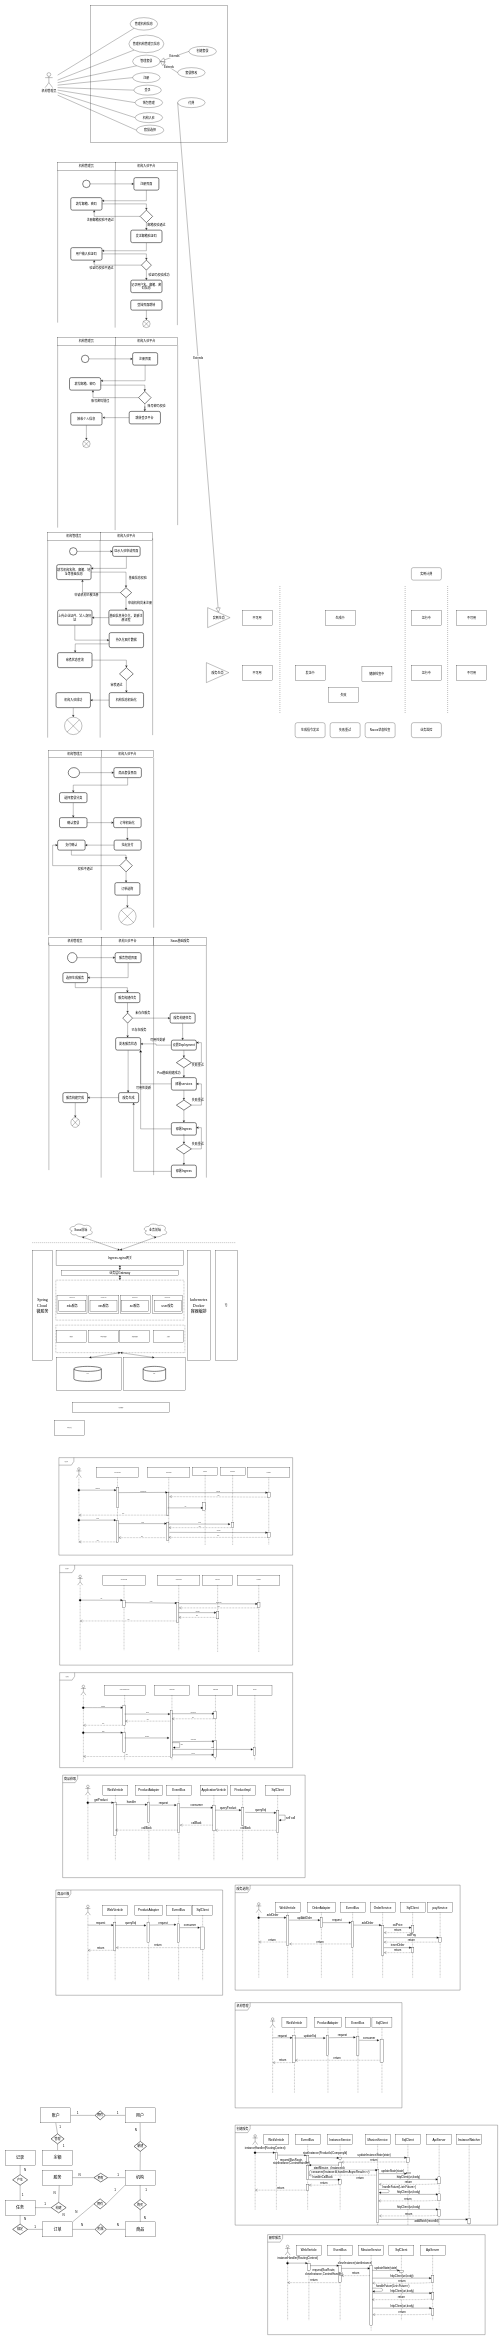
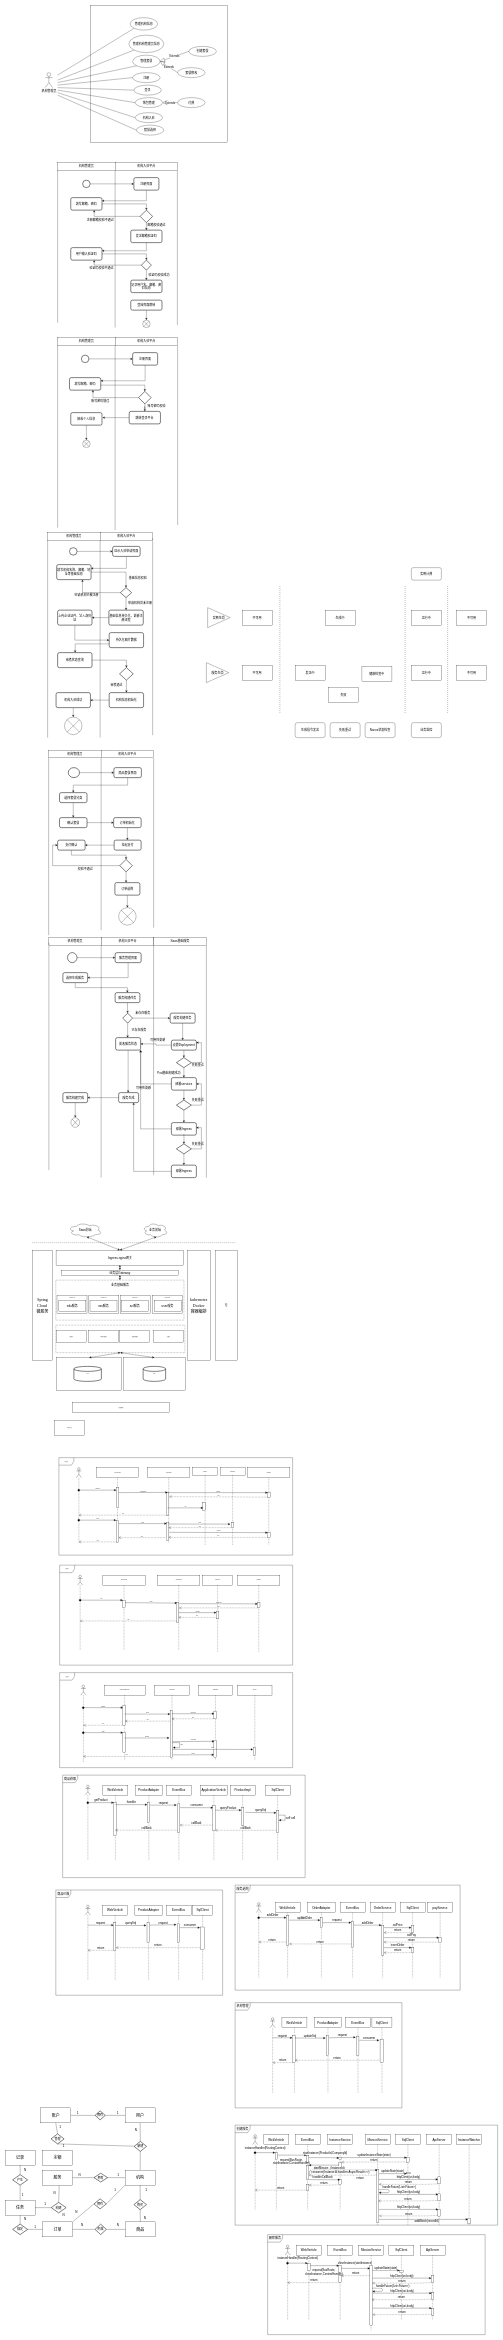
- <mxCell id="32" value="Extends" style="endArrow=block;endSize=16;endFill=0;html=1;exitX=0;exitY=0.5;exitDx=0;exitDy=0;" parent="1" source="19" target="526" edge="1"><mxGeometry width="160" relative="1" as="geometry"><mxPoint x="730" y="470" as="sourcePoint" /><mxPoint x="890" y="470" as="targetPoint" /></mxGeometry></mxCell>
+ <mxCell id="32" value="Extends" style="endArrow=block;endSize=16;endFill=0;html=1;exitX=0;exitY=0.5;exitDx=0;exitDy=0;entryX=1;entryY=0.5;entryDx=0;entryDy=0;" parent="1" source="19" target="18" edge="1"><mxGeometry width="160" relative="1" as="geometry"><mxPoint x="730" y="470" as="sourcePoint" /><mxPoint x="890" y="470" as="targetPoint" /></mxGeometry></mxCell>
- <mxCell id="198" value="Saas前端" style="ellipse;shape=cloud;whiteSpace=wrap;html=1;align=center;" parent="1" vertex="1"><mxGeometry x="272.5" y="4890" width="100" height="60" as="geometry" /></mxCell>
+ <mxCell id="198" value="Saas前端" style="ellipse;shape=cloud;whiteSpace=wrap;html=1;align=center;" parent="1" vertex="1"><mxGeometry x="272.5" y="4890" width="135" height="60" as="geometry" /></mxCell>
+ <mxCell id="205" value="业务基础服务" style="text;html=1;align=center;verticalAlign=middle;resizable=0;points=[];autosize=1;strokeColor=none;" parent="1" vertex="1"><mxGeometry x="434" y="5130" width="90" height="20" as="geometry" /></mxCell>
- <mxCell id="427" value="" style="endArrow=none;html=1;entryX=0.5;entryY=0;entryDx=0;entryDy=0;exitX=0.5;exitY=1;exitDx=0;exitDy=0;exitPerimeter=0;" parent="1" source="395" target="394" edge="1"><mxGeometry width="50" height="50" relative="1" as="geometry"><mxPoint x="292.5" y="8471" as="sourcePoint" /><mxPoint x="351" y="8471" as="targetPoint" /></mxGeometry></mxCell>
+ <mxCell id="427" value="" style="endArrow=none;html=1;exitX=0.5;exitY=1;exitDx=0;exitDy=0;exitPerimeter=0;" parent="1" source="395" target="386" edge="1"><mxGeometry width="50" height="50" relative="1" as="geometry"><mxPoint x="292.5" y="8471" as="sourcePoint" /><mxPoint x="351" y="8471" as="targetPoint" /></mxGeometry></mxCell>
